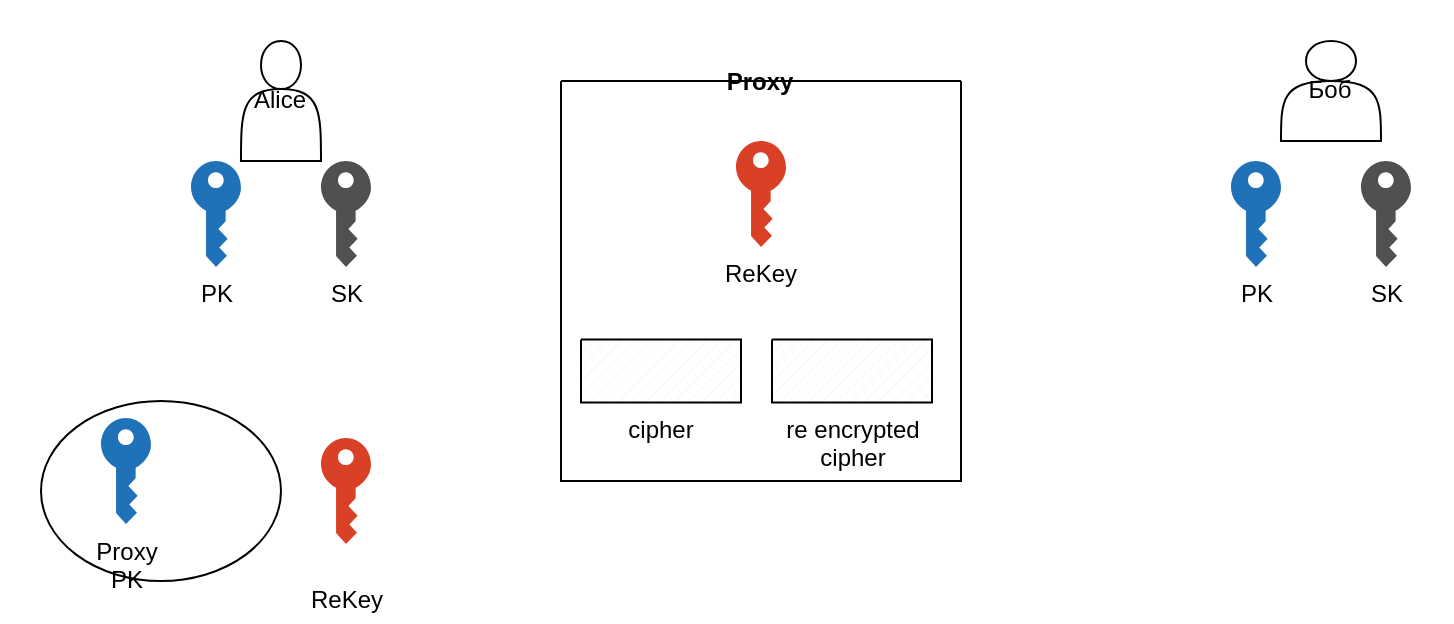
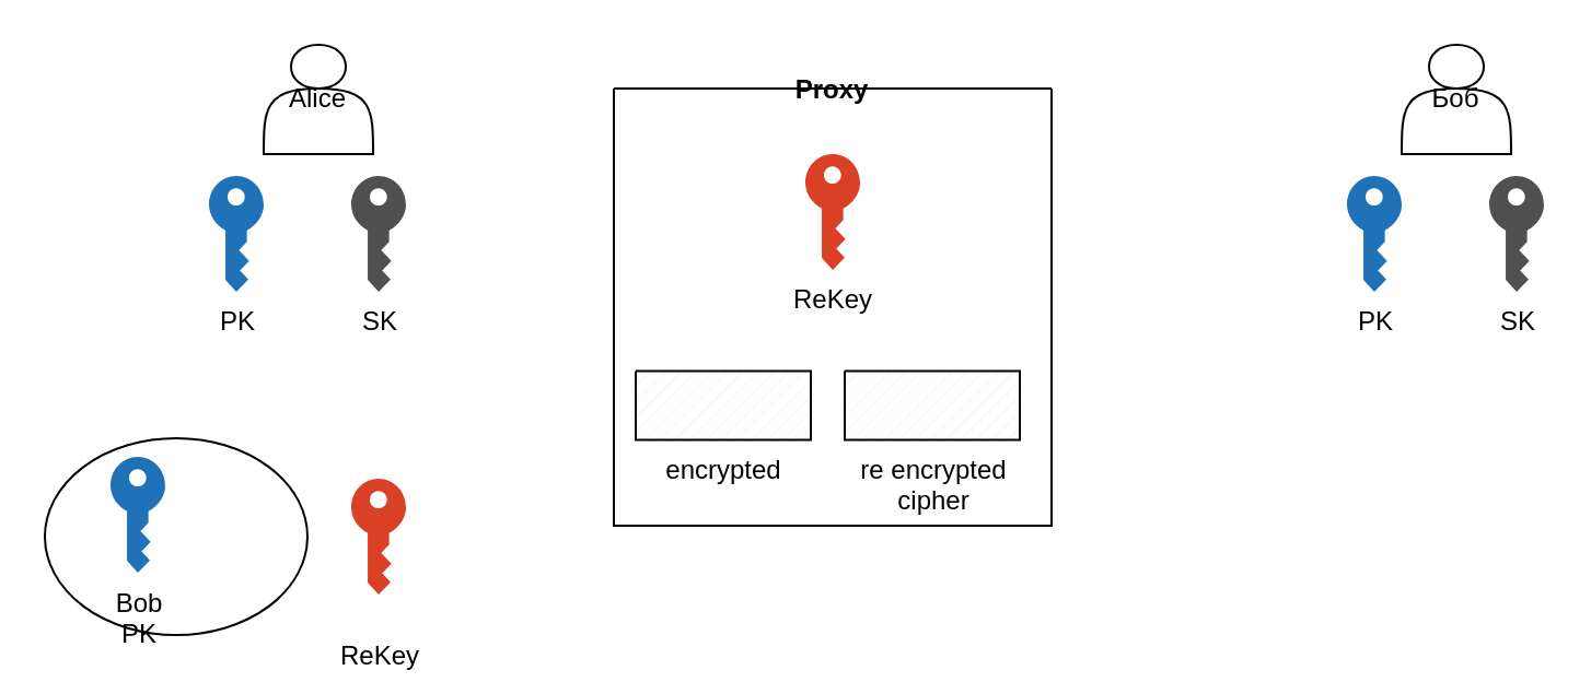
- <mxCell id="2" value="Alice" style="shape=actor;whiteSpace=wrap;html=1;" vertex="1" parent="1"><mxGeometry x="120" y="20" width="40" height="60" as="geometry" /></mxCell>
+ <mxCell id="2" value="Alice" style="shape=actor;whiteSpace=wrap;html=1;" vertex="1" parent="1"><mxGeometry x="120" y="20" width="50" height="50" as="geometry" /></mxCell>
- <mxCell id="7" value="cipher" style="verticalLabelPosition=bottom;verticalAlign=top;html=1;shape=mxgraph.basic.patternFillRect;fillStyle=diag;step=5;fillStrokeWidth=0.2;fillStrokeColor=#dddddd;" vertex="1" parent="4"><mxGeometry x="10" y="129.25" width="80" height="31.5" as="geometry" /></mxCell>
+ <mxCell id="7" value="encrypted" style="verticalLabelPosition=bottom;verticalAlign=top;html=1;shape=mxgraph.basic.patternFillRect;fillStyle=diag;step=5;fillStrokeWidth=0.2;fillStrokeColor=#dddddd;" vertex="1" parent="4"><mxGeometry x="10" y="129.25" width="80" height="31.5" as="geometry" /></mxCell>
- <mxCell id="12" value="Proxy&lt;br&gt;PK" style="sketch=0;pointerEvents=1;shadow=0;dashed=0;html=1;strokeColor=none;labelPosition=center;verticalLabelPosition=bottom;verticalAlign=top;outlineConnect=0;align=center;shape=mxgraph.office.security.key_permissions;fillColor=#2072B8;" vertex="1" parent="1"><mxGeometry x="50" y="208.5" width="25" height="53" as="geometry" /></mxCell>
+ <mxCell id="12" value="Bob&lt;br&gt;PK" style="sketch=0;pointerEvents=1;shadow=0;dashed=0;html=1;strokeColor=none;labelPosition=center;verticalLabelPosition=bottom;verticalAlign=top;outlineConnect=0;align=center;shape=mxgraph.office.security.key_permissions;fillColor=#2072B8;" vertex="1" parent="1"><mxGeometry x="50" y="208.5" width="25" height="53" as="geometry" /></mxCell>
